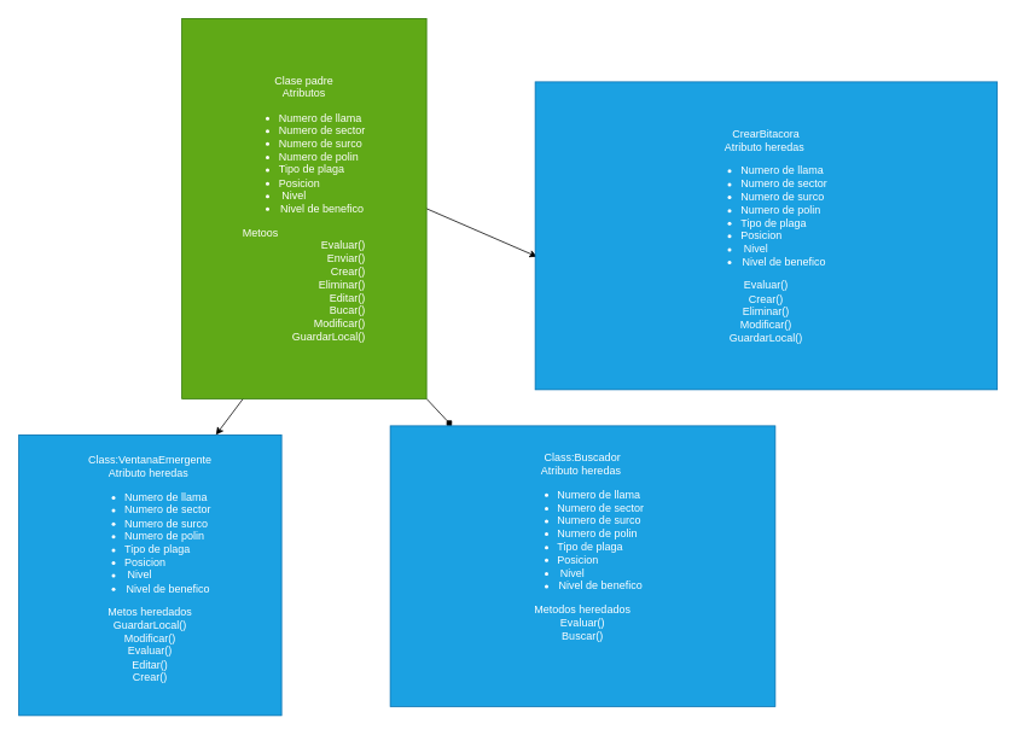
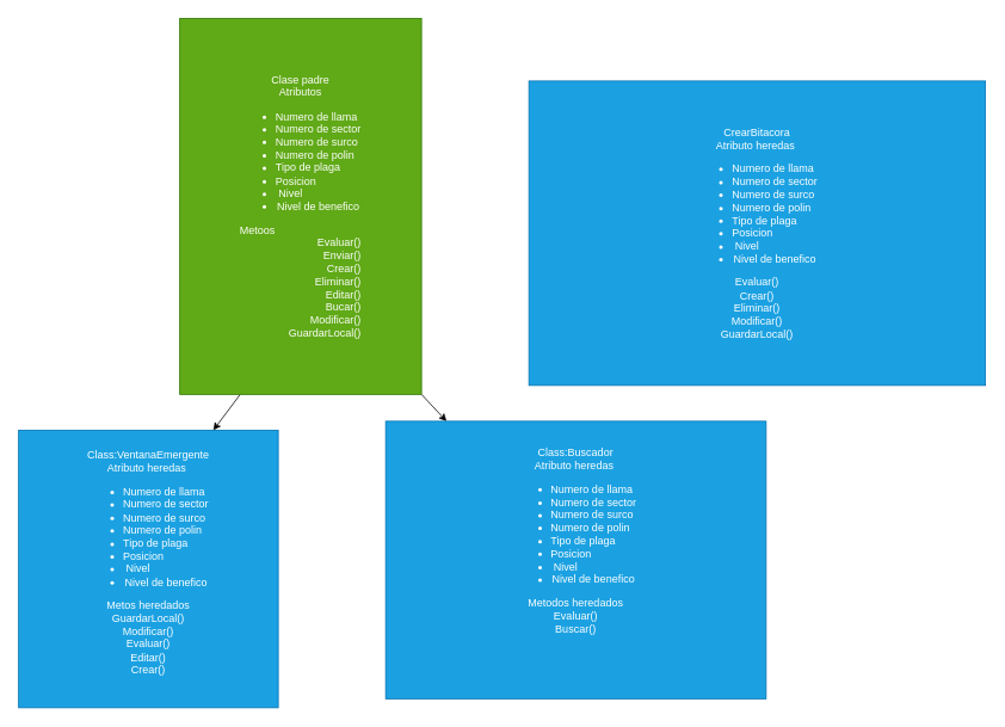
- <mxCell id="4" style="edgeStyle=none;html=1;exitX=1;exitY=0.5;exitDx=0;exitDy=0;entryX=0.004;entryY=0.568;entryDx=0;entryDy=0;entryPerimeter=0;" edge="1" parent="1" source="5" target="8"><mxGeometry relative="1" as="geometry" /></mxCell>
- <mxCell id="3" style="edgeStyle=none;html=1;exitX=1;exitY=1;exitDx=0;exitDy=0;endArrow=diamond;" edge="1" parent="1" source="5" target="7"><mxGeometry relative="1" as="geometry" /></mxCell>
+ <mxCell id="3" style="edgeStyle=none;html=1;exitX=1;exitY=1;exitDx=0;exitDy=0;" edge="1" parent="1" source="5" target="7"><mxGeometry relative="1" as="geometry" /></mxCell>
